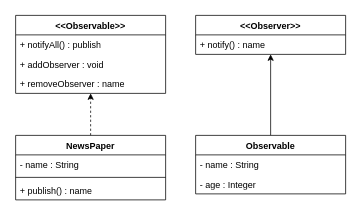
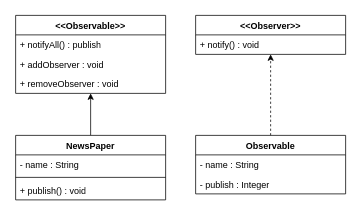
- <mxCell id="7" value="+ notify() : name" style="text;strokeColor=none;fillColor=none;align=left;verticalAlign=top;spacingLeft=4;spacingRight=4;overflow=hidden;rotatable=0;points=[[0,0.5],[1,0.5]];portConstraint=eastwest;whiteSpace=wrap;html=1;" vertex="1" parent="6"><mxGeometry y="26" width="200" height="26" as="geometry" /></mxCell>
+ <mxCell id="7" value="+ notify() : void" style="text;strokeColor=none;fillColor=none;align=left;verticalAlign=top;spacingLeft=4;spacingRight=4;overflow=hidden;rotatable=0;points=[[0,0.5],[1,0.5]];portConstraint=eastwest;whiteSpace=wrap;html=1;" vertex="1" parent="6"><mxGeometry y="26" width="200" height="26" as="geometry" /></mxCell>
- <mxCell id="5" value="+ removeObserver : name" style="text;strokeColor=none;fillColor=none;align=left;verticalAlign=top;spacingLeft=4;spacingRight=4;overflow=hidden;rotatable=0;points=[[0,0.5],[1,0.5]];portConstraint=eastwest;whiteSpace=wrap;html=1;" vertex="1" parent="2"><mxGeometry y="78" width="200" height="26" as="geometry" /></mxCell>
+ <mxCell id="5" value="+ removeObserver : void" style="text;strokeColor=none;fillColor=none;align=left;verticalAlign=top;spacingLeft=4;spacingRight=4;overflow=hidden;rotatable=0;points=[[0,0.5],[1,0.5]];portConstraint=eastwest;whiteSpace=wrap;html=1;" vertex="1" parent="2"><mxGeometry y="78" width="200" height="26" as="geometry" /></mxCell>
- <mxCell id="13" style="edgeStyle=orthogonalEdgeStyle;rounded=0;orthogonalLoop=1;jettySize=auto;html=1;dashed=0;" edge="1" parent="1" source="14" target="6"><mxGeometry relative="1" as="geometry" /></mxCell>
+ <mxCell id="13" style="edgeStyle=orthogonalEdgeStyle;rounded=0;orthogonalLoop=1;jettySize=auto;html=1;dashed=1;" edge="1" parent="1" source="14" target="6"><mxGeometry relative="1" as="geometry" /></mxCell>
- <mxCell id="8" style="edgeStyle=orthogonalEdgeStyle;rounded=0;orthogonalLoop=1;jettySize=auto;html=1;dashed=1;" edge="1" parent="1" source="9" target="2"><mxGeometry relative="1" as="geometry" /></mxCell>
+ <mxCell id="8" style="edgeStyle=orthogonalEdgeStyle;rounded=0;orthogonalLoop=1;jettySize=auto;html=1;dashed=0;" edge="1" parent="1" source="9" target="2"><mxGeometry relative="1" as="geometry" /></mxCell>
- <mxCell id="16" value="- age : Integer" style="text;strokeColor=none;fillColor=none;align=left;verticalAlign=top;spacingLeft=4;spacingRight=4;overflow=hidden;rotatable=0;points=[[0,0.5],[1,0.5]];portConstraint=eastwest;whiteSpace=wrap;html=1;" vertex="1" parent="14"><mxGeometry y="52" width="200" height="26" as="geometry" /></mxCell>
+ <mxCell id="16" value="- publish : Integer" style="text;strokeColor=none;fillColor=none;align=left;verticalAlign=top;spacingLeft=4;spacingRight=4;overflow=hidden;rotatable=0;points=[[0,0.5],[1,0.5]];portConstraint=eastwest;whiteSpace=wrap;html=1;" vertex="1" parent="14"><mxGeometry y="52" width="200" height="26" as="geometry" /></mxCell>
- <mxCell id="12" value="+ publish() : name" style="text;strokeColor=none;fillColor=none;align=left;verticalAlign=top;spacingLeft=4;spacingRight=4;overflow=hidden;rotatable=0;points=[[0,0.5],[1,0.5]];portConstraint=eastwest;whiteSpace=wrap;html=1;" vertex="1" parent="9"><mxGeometry y="60" width="200" height="26" as="geometry" /></mxCell>
+ <mxCell id="12" value="+ publish() : void" style="text;strokeColor=none;fillColor=none;align=left;verticalAlign=top;spacingLeft=4;spacingRight=4;overflow=hidden;rotatable=0;points=[[0,0.5],[1,0.5]];portConstraint=eastwest;whiteSpace=wrap;html=1;" vertex="1" parent="9"><mxGeometry y="60" width="200" height="26" as="geometry" /></mxCell>
